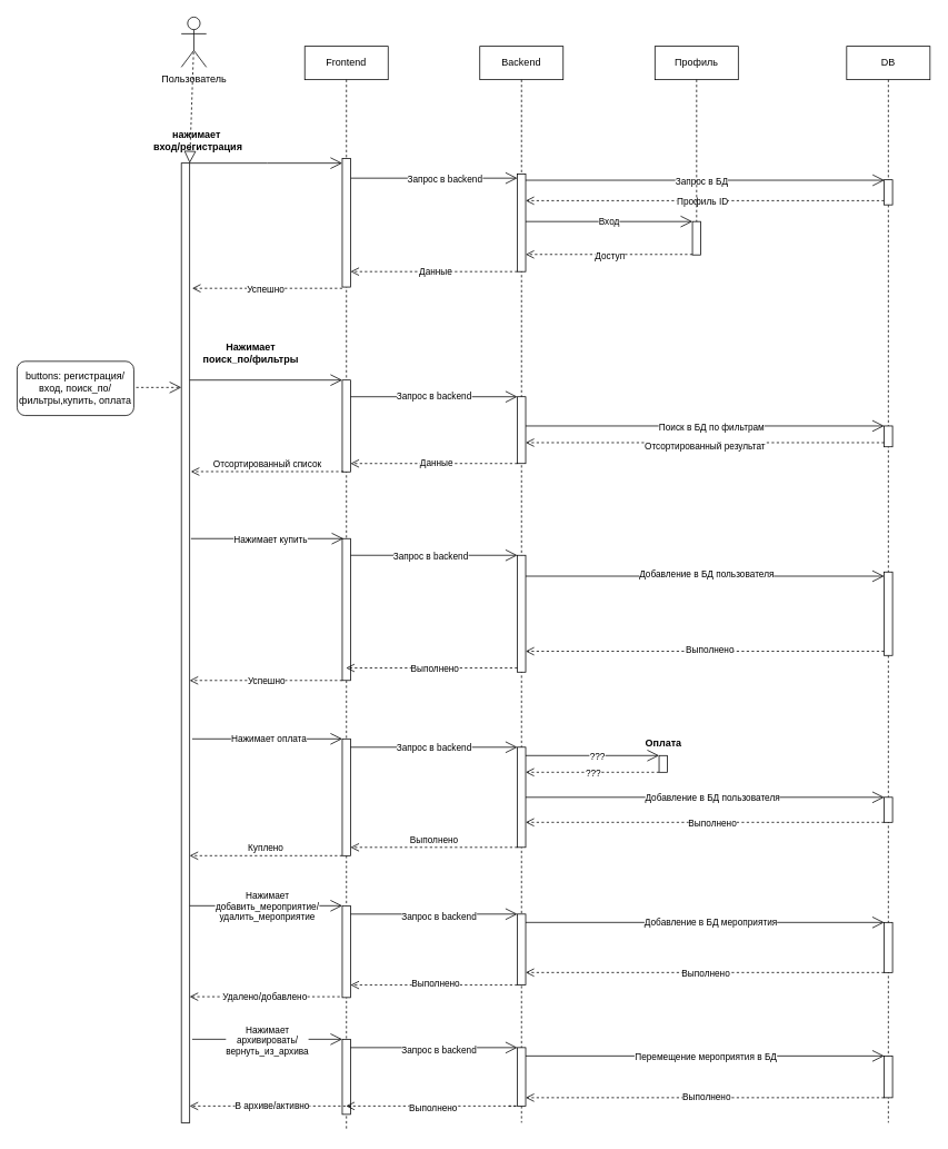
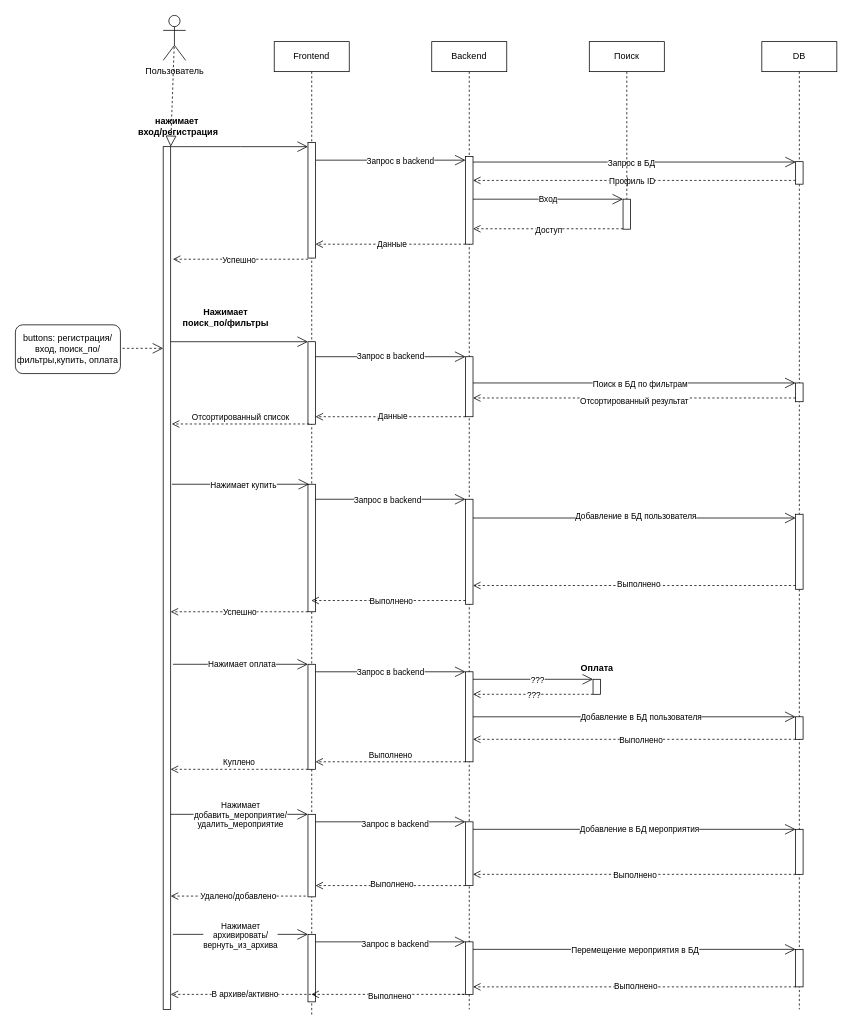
- <mxCell id="31" value="Профиль" style="shape=umlLifeline;perimeter=lifelinePerimeter;whiteSpace=wrap;html=1;container=1;dropTarget=0;collapsible=0;recursiveResize=0;outlineConnect=0;portConstraint=eastwest;newEdgeStyle={&quot;curved&quot;:0,&quot;rounded&quot;:0};" parent="1" vertex="1"><mxGeometry x="785" y="55" width="100" height="210" as="geometry" /></mxCell>
+ <mxCell id="31" value="Поиск" style="shape=umlLifeline;perimeter=lifelinePerimeter;whiteSpace=wrap;html=1;container=1;dropTarget=0;collapsible=0;recursiveResize=0;outlineConnect=0;portConstraint=eastwest;newEdgeStyle={&quot;curved&quot;:0,&quot;rounded&quot;:0};" parent="1" vertex="1"><mxGeometry x="785" y="55" width="100" height="210" as="geometry" /></mxCell>
